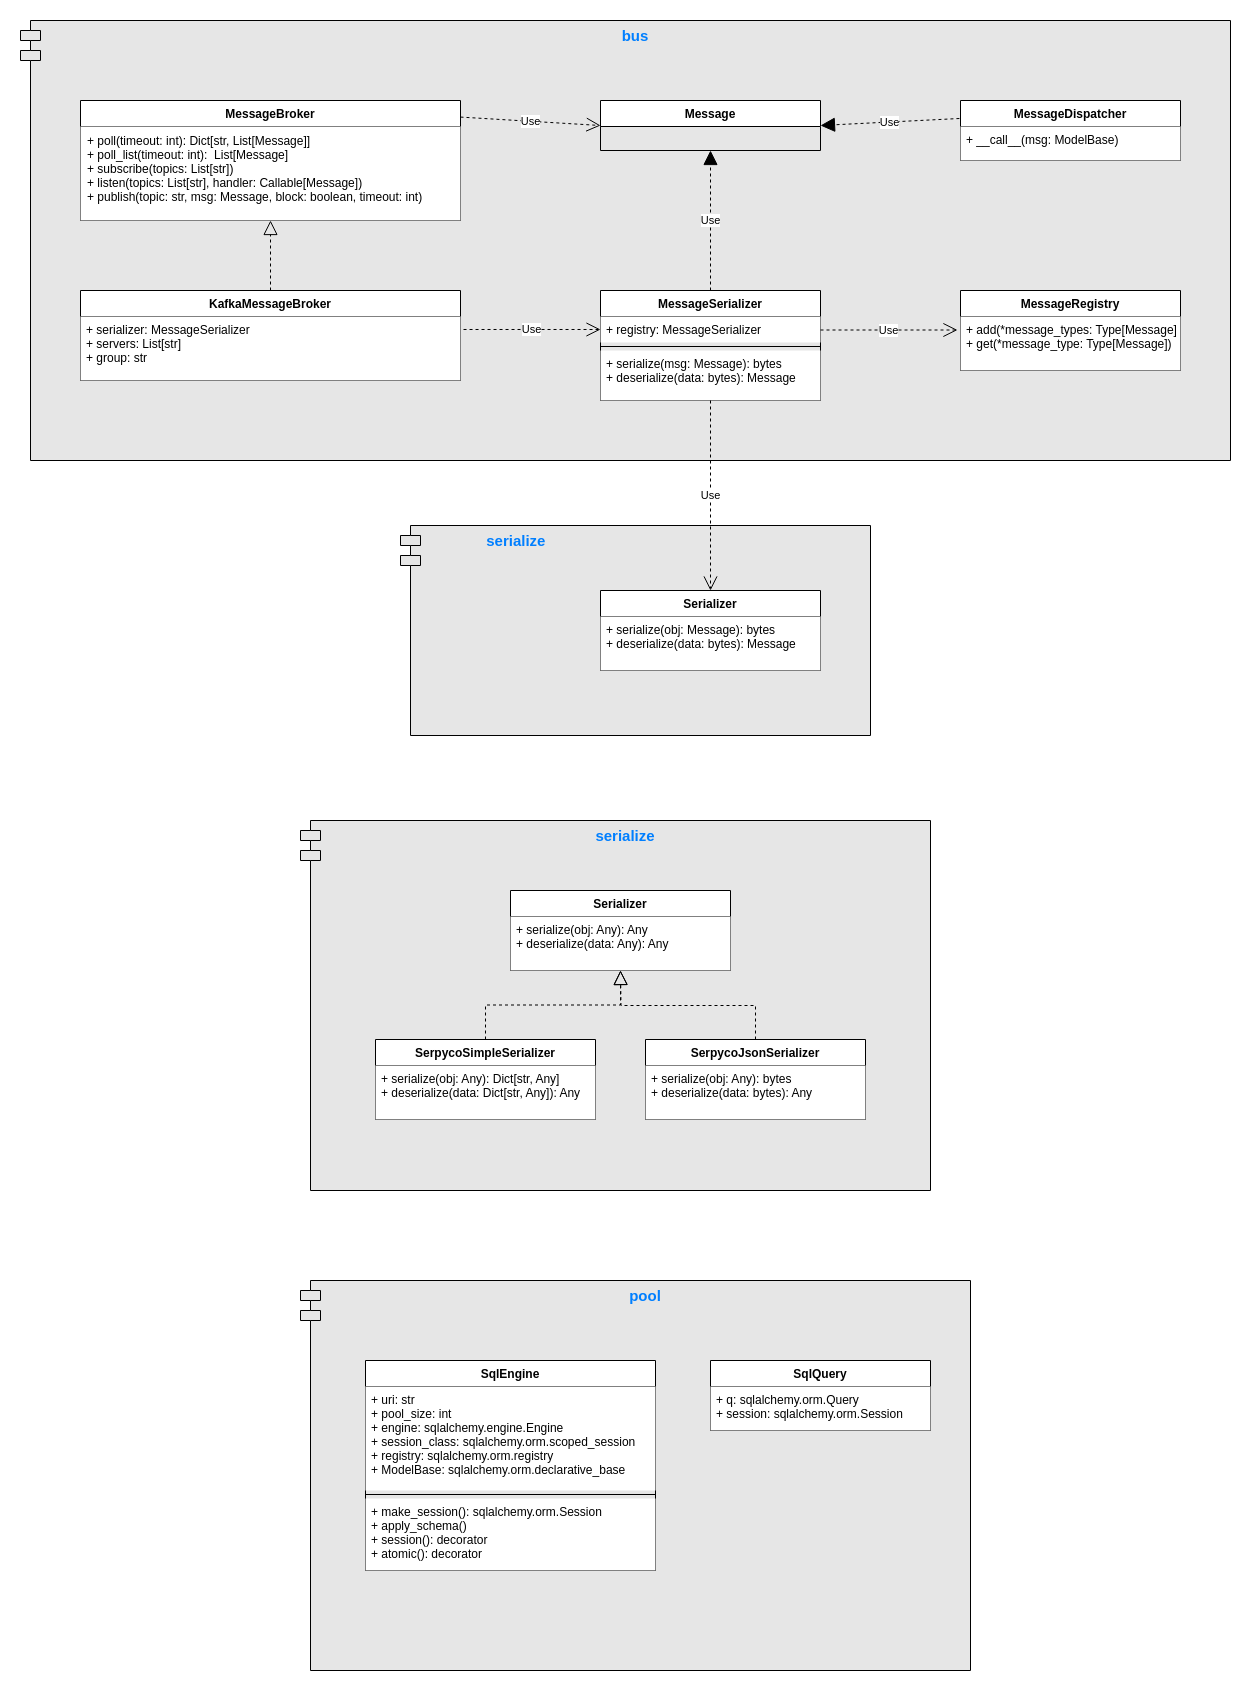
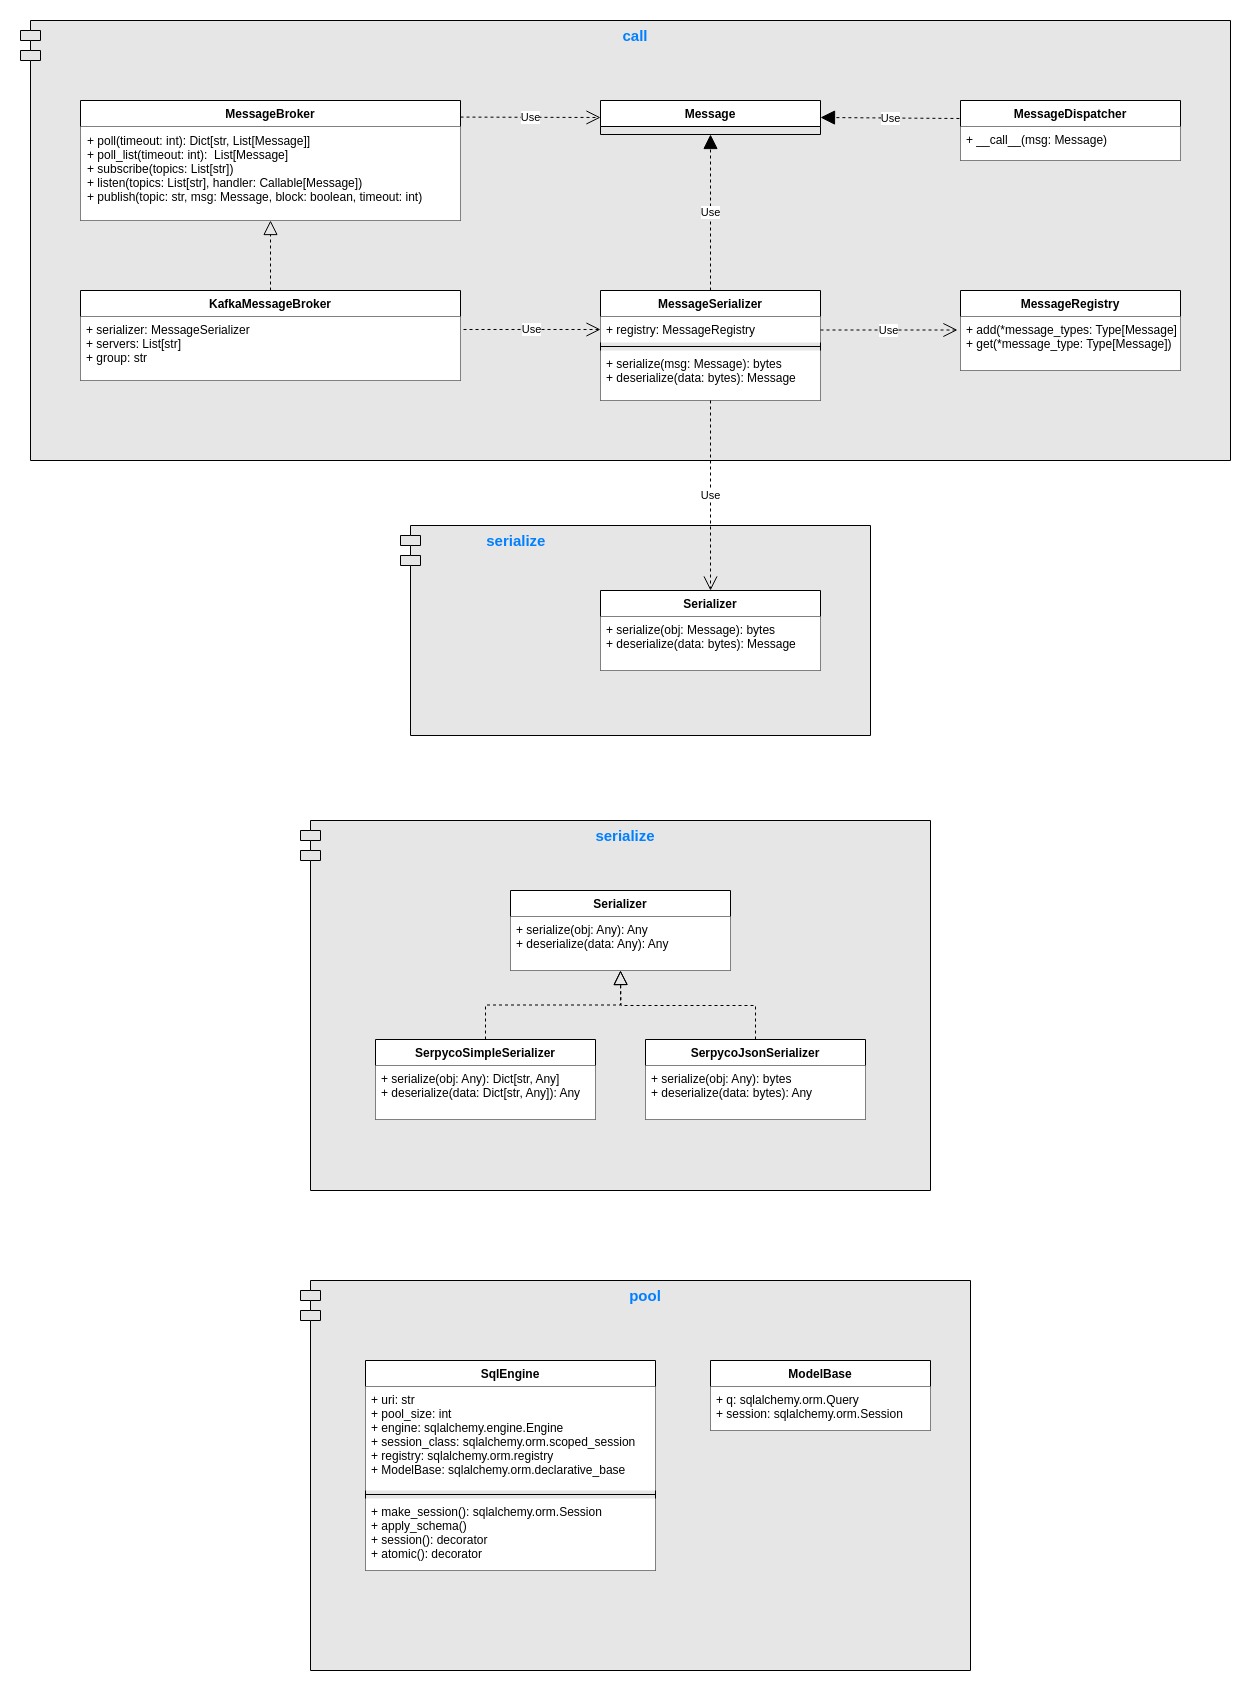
- <mxCell id="2" value="bus" style="shape=module;align=left;spacingLeft=20;align=center;verticalAlign=top;fontStyle=1;fillColor=#E6E6E6;fontColor=#007FFF;fontSize=15;" vertex="1" parent="1"><mxGeometry x="20" y="20" width="1210" height="440" as="geometry" /></mxCell>
+ <mxCell id="2" value="call" style="shape=module;align=left;spacingLeft=20;align=center;verticalAlign=top;fontStyle=1;fillColor=#E6E6E6;fontColor=#007FFF;fontSize=15;" vertex="1" parent="1"><mxGeometry x="20" y="20" width="1210" height="440" as="geometry" /></mxCell>
- <mxCell id="17" value="Message" style="swimlane;fontStyle=1;align=center;verticalAlign=top;childLayout=stackLayout;horizontal=1;startSize=26;horizontalStack=0;resizeParent=1;resizeParentMax=0;resizeLast=0;collapsible=1;marginBottom=0;fontSize=12;fillColor=#FFFFFF;" vertex="1" parent="1"><mxGeometry x="600" y="100" width="220" height="50" as="geometry" /></mxCell>
+ <mxCell id="17" value="Message" style="swimlane;fontStyle=1;align=center;verticalAlign=top;childLayout=stackLayout;horizontal=1;startSize=26;horizontalStack=0;resizeParent=1;resizeParentMax=0;resizeLast=0;collapsible=1;marginBottom=0;fontSize=12;fillColor=#FFFFFF;" vertex="1" parent="1"><mxGeometry x="600" y="100" width="220" height="34" as="geometry" /></mxCell>
- <mxCell id="19" value="+ __call__(msg: ModelBase)" style="text;strokeColor=none;fillColor=#FFFFFF;align=left;verticalAlign=top;spacingLeft=4;spacingRight=4;overflow=hidden;rotatable=0;points=[[0,0.5],[1,0.5]];portConstraint=eastwest;fontSize=12;" vertex="1" parent="18"><mxGeometry y="26" width="220" height="34" as="geometry" /></mxCell>
+ <mxCell id="19" value="+ __call__(msg: Message)" style="text;strokeColor=none;fillColor=#FFFFFF;align=left;verticalAlign=top;spacingLeft=4;spacingRight=4;overflow=hidden;rotatable=0;points=[[0,0.5],[1,0.5]];portConstraint=eastwest;fontSize=12;" vertex="1" parent="18"><mxGeometry y="26" width="220" height="34" as="geometry" /></mxCell>
- <mxCell id="11" value="+ registry: MessageSerializer" style="text;strokeColor=none;fillColor=#FFFFFF;align=left;verticalAlign=top;spacingLeft=4;spacingRight=4;overflow=hidden;rotatable=0;points=[[0,0.5],[1,0.5]];portConstraint=eastwest;fontSize=12;" vertex="1" parent="10"><mxGeometry y="26" width="220" height="26" as="geometry" /></mxCell>
+ <mxCell id="11" value="+ registry: MessageRegistry" style="text;strokeColor=none;fillColor=#FFFFFF;align=left;verticalAlign=top;spacingLeft=4;spacingRight=4;overflow=hidden;rotatable=0;points=[[0,0.5],[1,0.5]];portConstraint=eastwest;fontSize=12;" vertex="1" parent="10"><mxGeometry y="26" width="220" height="26" as="geometry" /></mxCell>
- <mxCell id="41" value="SqlQuery" style="swimlane;fontStyle=1;align=center;verticalAlign=top;childLayout=stackLayout;horizontal=1;startSize=26;horizontalStack=0;resizeParent=1;resizeParentMax=0;resizeLast=0;collapsible=1;marginBottom=0;fontSize=12;" vertex="1" parent="1"><mxGeometry x="710" y="1360" width="220" height="70" as="geometry" /></mxCell>
+ <mxCell id="41" value="ModelBase" style="swimlane;fontStyle=1;align=center;verticalAlign=top;childLayout=stackLayout;horizontal=1;startSize=26;horizontalStack=0;resizeParent=1;resizeParentMax=0;resizeLast=0;collapsible=1;marginBottom=0;fontSize=12;" vertex="1" parent="1"><mxGeometry x="710" y="1360" width="220" height="70" as="geometry" /></mxCell>
